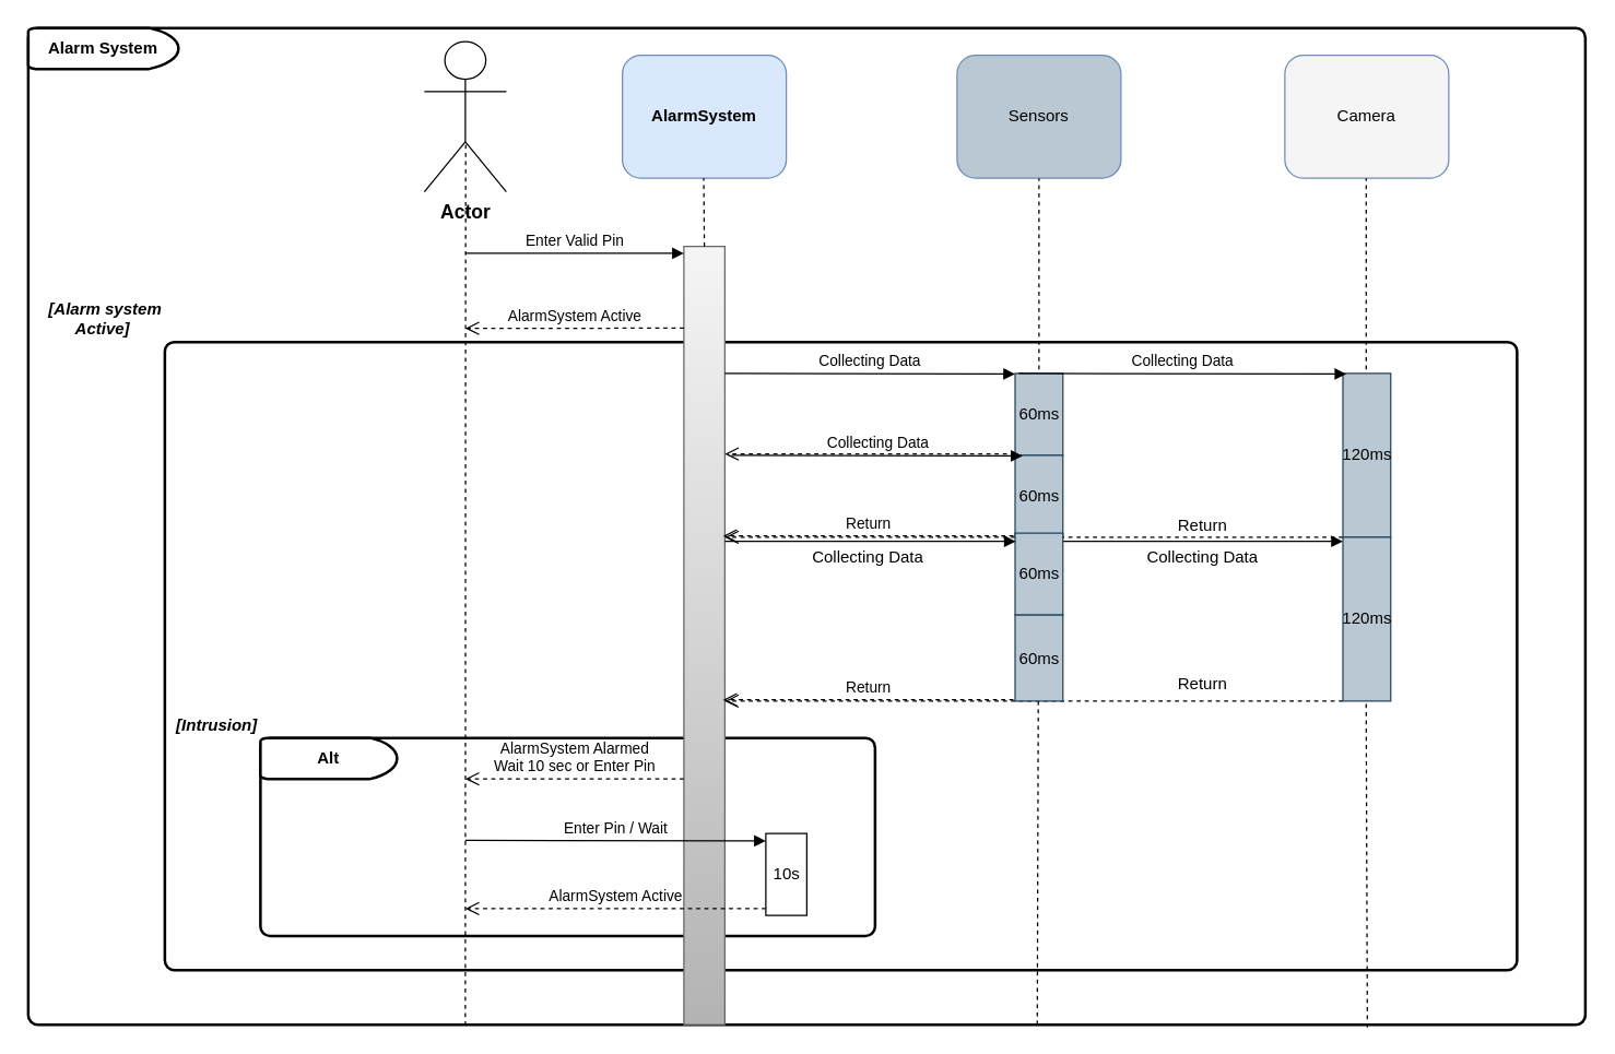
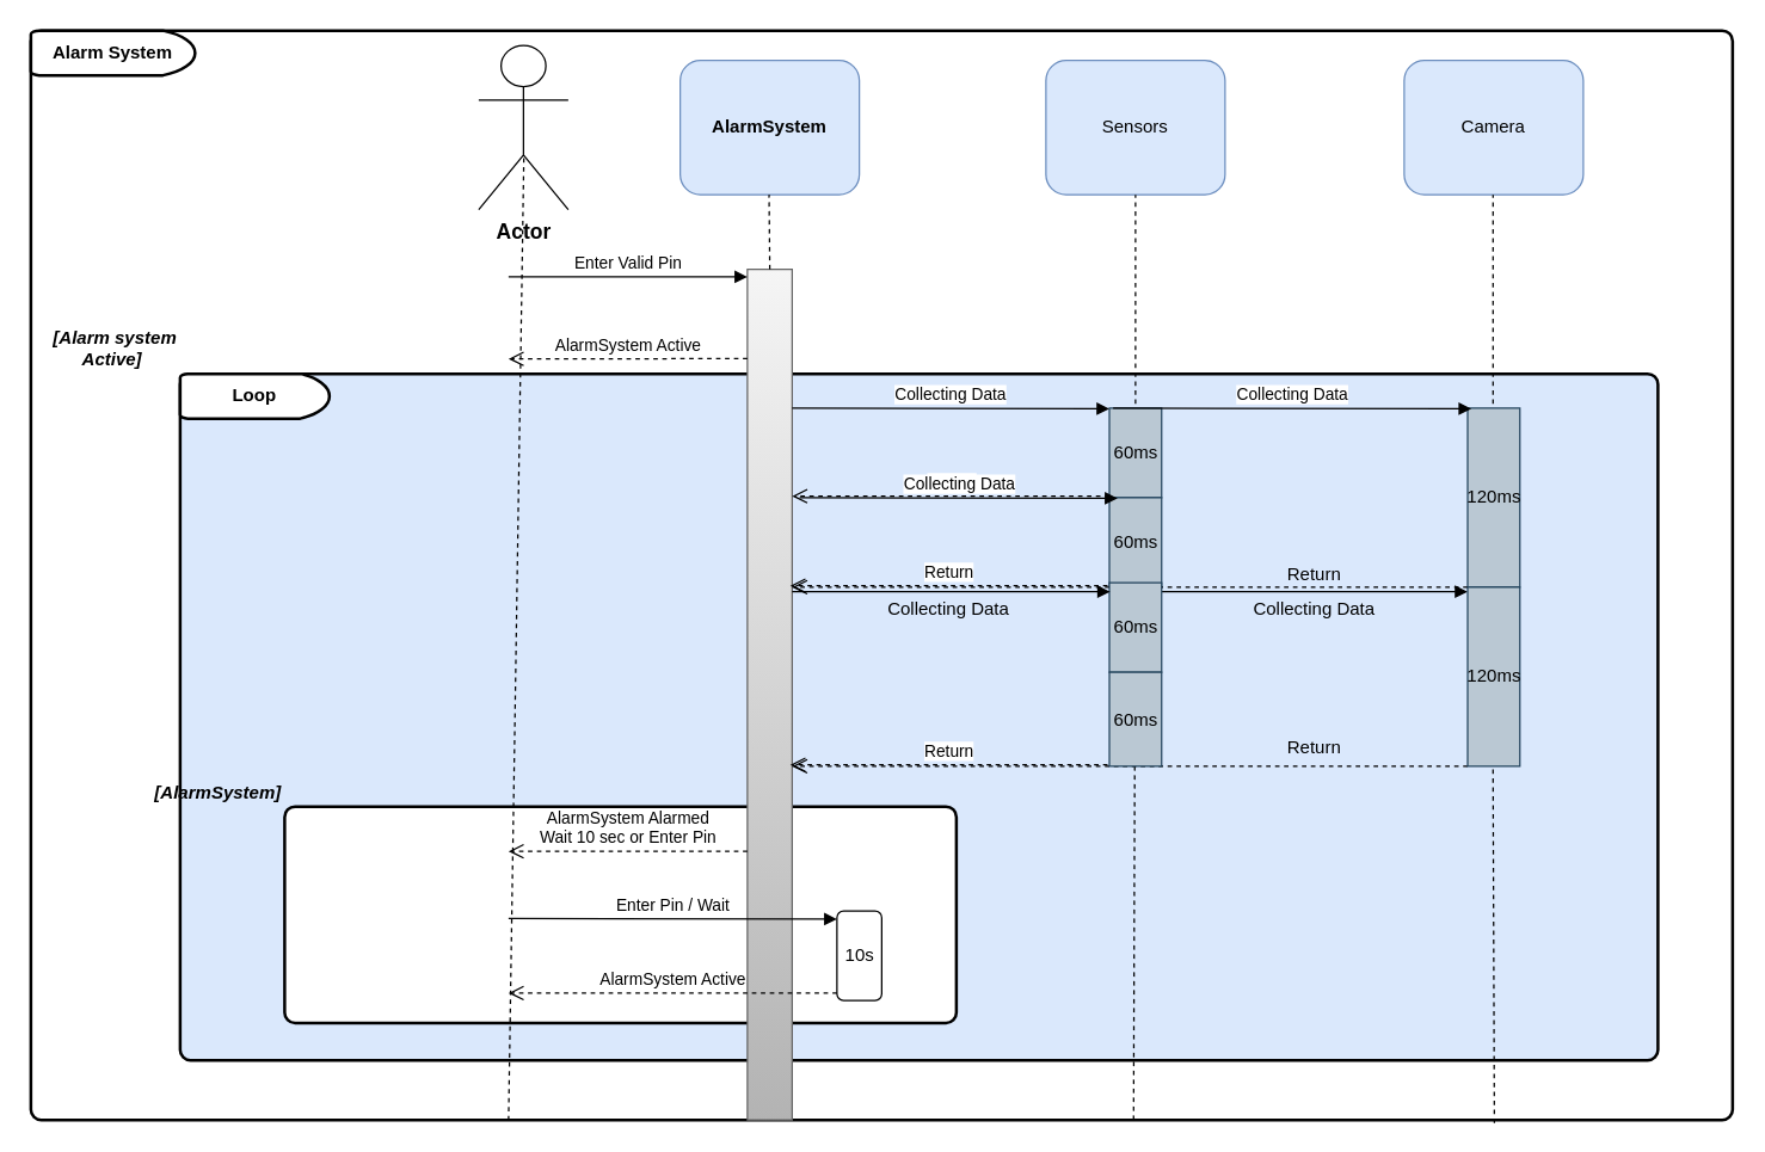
- <mxCell id="9" value="&lt;font style=&quot;font-size: 14px;&quot;&gt;Actor&lt;/font&gt;" style="shape=umlActor;verticalLabelPosition=bottom;verticalAlign=top;html=1;outlineConnect=0;fontStyle=1" parent="1" vertex="1"><mxGeometry x="310" y="30" width="60" height="110" as="geometry" /></mxCell>
+ <mxCell id="9" value="&lt;font style=&quot;font-size: 14px;&quot;&gt;Actor&lt;/font&gt;" style="shape=umlActor;verticalLabelPosition=bottom;verticalAlign=top;html=1;outlineConnect=0;fontStyle=1" parent="1" vertex="1"><mxGeometry x="320" y="30" width="60" height="110" as="geometry" /></mxCell>
- <mxCell id="5" value="Sensors" style="rounded=1;whiteSpace=wrap;html=1;fillColor=#bac8d3;strokeColor=#6c8ebf;" parent="1" vertex="1"><mxGeometry x="700" y="40" width="120" height="90" as="geometry" /></mxCell>
+ <mxCell id="5" value="Sensors" style="rounded=1;whiteSpace=wrap;html=1;fillColor=#dae8fc;strokeColor=#6c8ebf;" parent="1" vertex="1"><mxGeometry x="700" y="40" width="120" height="90" as="geometry" /></mxCell>
- <mxCell id="23" value="Camera" style="rounded=1;whiteSpace=wrap;html=1;fillColor=#f5f5f5;strokeColor=#6c8ebf;" parent="1" vertex="1"><mxGeometry x="940" y="40" width="120" height="90" as="geometry" /></mxCell>
+ <mxCell id="23" value="Camera" style="rounded=1;whiteSpace=wrap;html=1;fillColor=#dae8fc;strokeColor=#6c8ebf;" parent="1" vertex="1"><mxGeometry x="940" y="40" width="120" height="90" as="geometry" /></mxCell>
+ <mxCell id="10" value="&lt;b&gt;Loop&lt;/b&gt;" style="strokeWidth=2;html=1;shape=mxgraph.flowchart.delay;whiteSpace=wrap;" parent="1" vertex="1"><mxGeometry x="120" y="250" width="100" height="30" as="geometry" /></mxCell>
- <mxCell id="6" value="&lt;i&gt;&lt;b&gt;[Alarm system &lt;br&gt;Active]&lt;/b&gt;&amp;nbsp; &amp;nbsp; &amp;nbsp; &amp;nbsp;&lt;/i&gt;" style="rounded=1;whiteSpace=wrap;html=1;absoluteArcSize=1;arcSize=14;strokeWidth=2;labelPosition=left;verticalLabelPosition=top;align=right;verticalAlign=bottom;" parent="1" vertex="1"><mxGeometry x="120" y="250" width="990" height="460" as="geometry" /></mxCell>
+ <mxCell id="6" value="&lt;i&gt;&lt;b&gt;[Alarm system &lt;br&gt;Active]&lt;/b&gt;&amp;nbsp; &amp;nbsp; &amp;nbsp; &amp;nbsp;&lt;/i&gt;" style="rounded=1;whiteSpace=wrap;html=1;absoluteArcSize=1;arcSize=14;strokeWidth=2;labelPosition=left;verticalLabelPosition=top;align=right;verticalAlign=bottom;fillColor=#dae8fc;" parent="1" vertex="1"><mxGeometry x="120" y="250" width="990" height="460" as="geometry" /></mxCell>
- <mxCell id="7" value="&lt;b&gt;&lt;i&gt;[Intrusion]&lt;/i&gt;&lt;/b&gt;" style="rounded=1;whiteSpace=wrap;html=1;absoluteArcSize=1;arcSize=14;strokeWidth=2;labelPosition=left;verticalLabelPosition=top;align=right;verticalAlign=bottom;" parent="1" vertex="1"><mxGeometry x="190" y="540" width="450" height="145" as="geometry" /></mxCell>
+ <mxCell id="7" value="&lt;b&gt;&lt;i&gt;[AlarmSystem]&lt;/i&gt;&lt;/b&gt;" style="rounded=1;whiteSpace=wrap;html=1;absoluteArcSize=1;arcSize=14;strokeWidth=2;labelPosition=left;verticalLabelPosition=top;align=right;verticalAlign=bottom;" parent="1" vertex="1"><mxGeometry x="190" y="540" width="450" height="145" as="geometry" /></mxCell>
- <mxCell id="11" value="&lt;b&gt;Alt&lt;/b&gt;" style="strokeWidth=2;html=1;shape=mxgraph.flowchart.delay;whiteSpace=wrap;" parent="1" vertex="1"><mxGeometry x="190" y="540" width="100" height="30" as="geometry" /></mxCell>
- <mxCell id="16" value="10s" style="html=1;points=[[0,0,0,0,5],[0,1,0,0,-5],[1,0,0,0,5],[1,1,0,0,-5]];perimeter=orthogonalPerimeter;outlineConnect=0;targetShapes=umlLifeline;portConstraint=eastwest;newEdgeStyle={&quot;curved&quot;:0,&quot;rounded&quot;:0};" parent="1" vertex="1"><mxGeometry x="560" y="610" width="30" height="60" as="geometry" /></mxCell>
+ <mxCell id="16" value="10s" style="html=1;points=[[0,0,0,0,5],[0,1,0,0,-5],[1,0,0,0,5],[1,1,0,0,-5]];outlineConnect=0;targetShapes=umlLifeline;portConstraint=eastwest;newEdgeStyle={&quot;curved&quot;:0,&quot;rounded&quot;:0};rounded=1;" parent="1" vertex="1"><mxGeometry x="560" y="610" width="30" height="60" as="geometry" /></mxCell>
